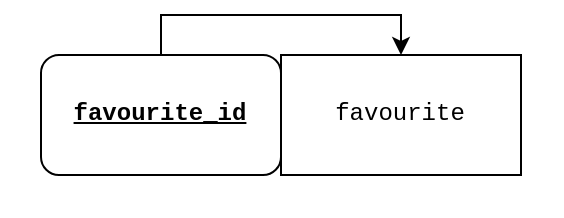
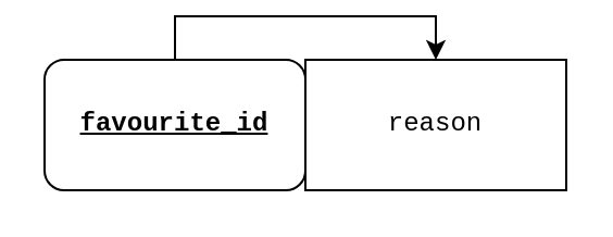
- <mxCell id="4" value="favourite" style="rounded=0;whiteSpace=wrap;html=1;fontFamily=Courier New;labelBackgroundColor=none;" vertex="1" parent="1"><mxGeometry x="140" y="20" width="120" height="60" as="geometry" /></mxCell>
+ <mxCell id="4" value="reason" style="rounded=0;whiteSpace=wrap;html=1;fontFamily=Courier New;labelBackgroundColor=none;" vertex="1" parent="1"><mxGeometry x="140" y="20" width="120" height="60" as="geometry" /></mxCell>
